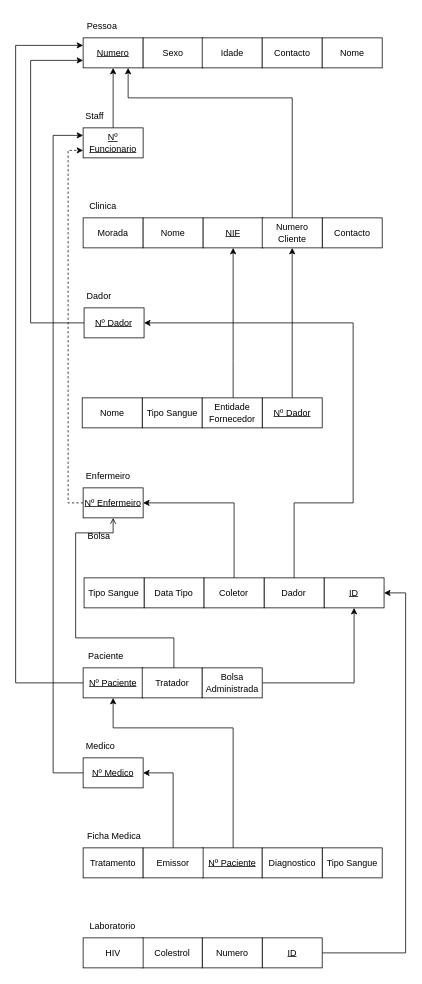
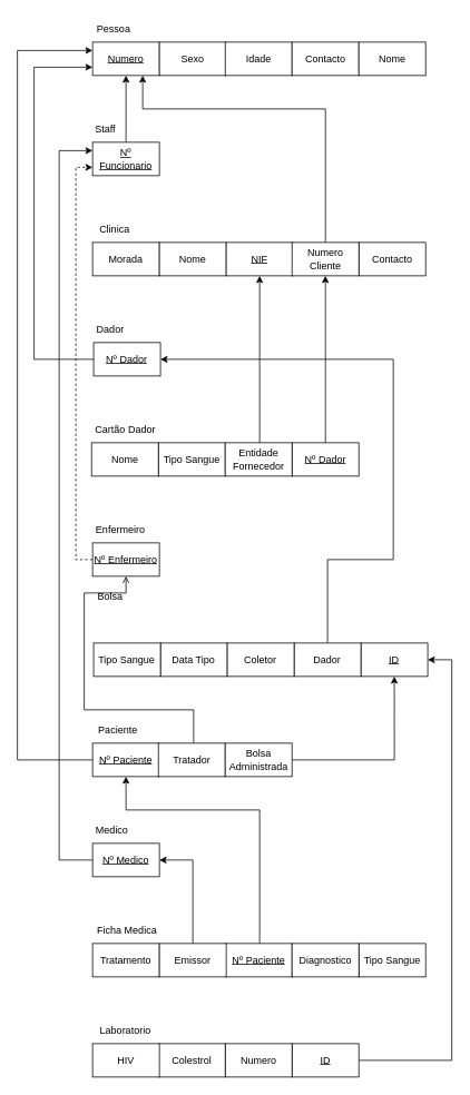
+ <mxCell id="18" value="Cartão Dador" style="text;html=1;align=center;verticalAlign=middle;resizable=0;points=[];autosize=1;strokeColor=none;fillColor=none;" parent="1" vertex="1"><mxGeometry x="98.75" y="500" width="100" height="30" as="geometry" /></mxCell>
- <mxCell id="54" style="edgeStyle=orthogonalEdgeStyle;rounded=0;orthogonalLoop=1;jettySize=auto;html=1;entryX=1;entryY=0.5;entryDx=0;entryDy=0;" edge="1" parent="1" source="55" target="37"><mxGeometry relative="1" as="geometry"><Array as="points"><mxPoint x="311" y="670" /></Array></mxGeometry></mxCell>
